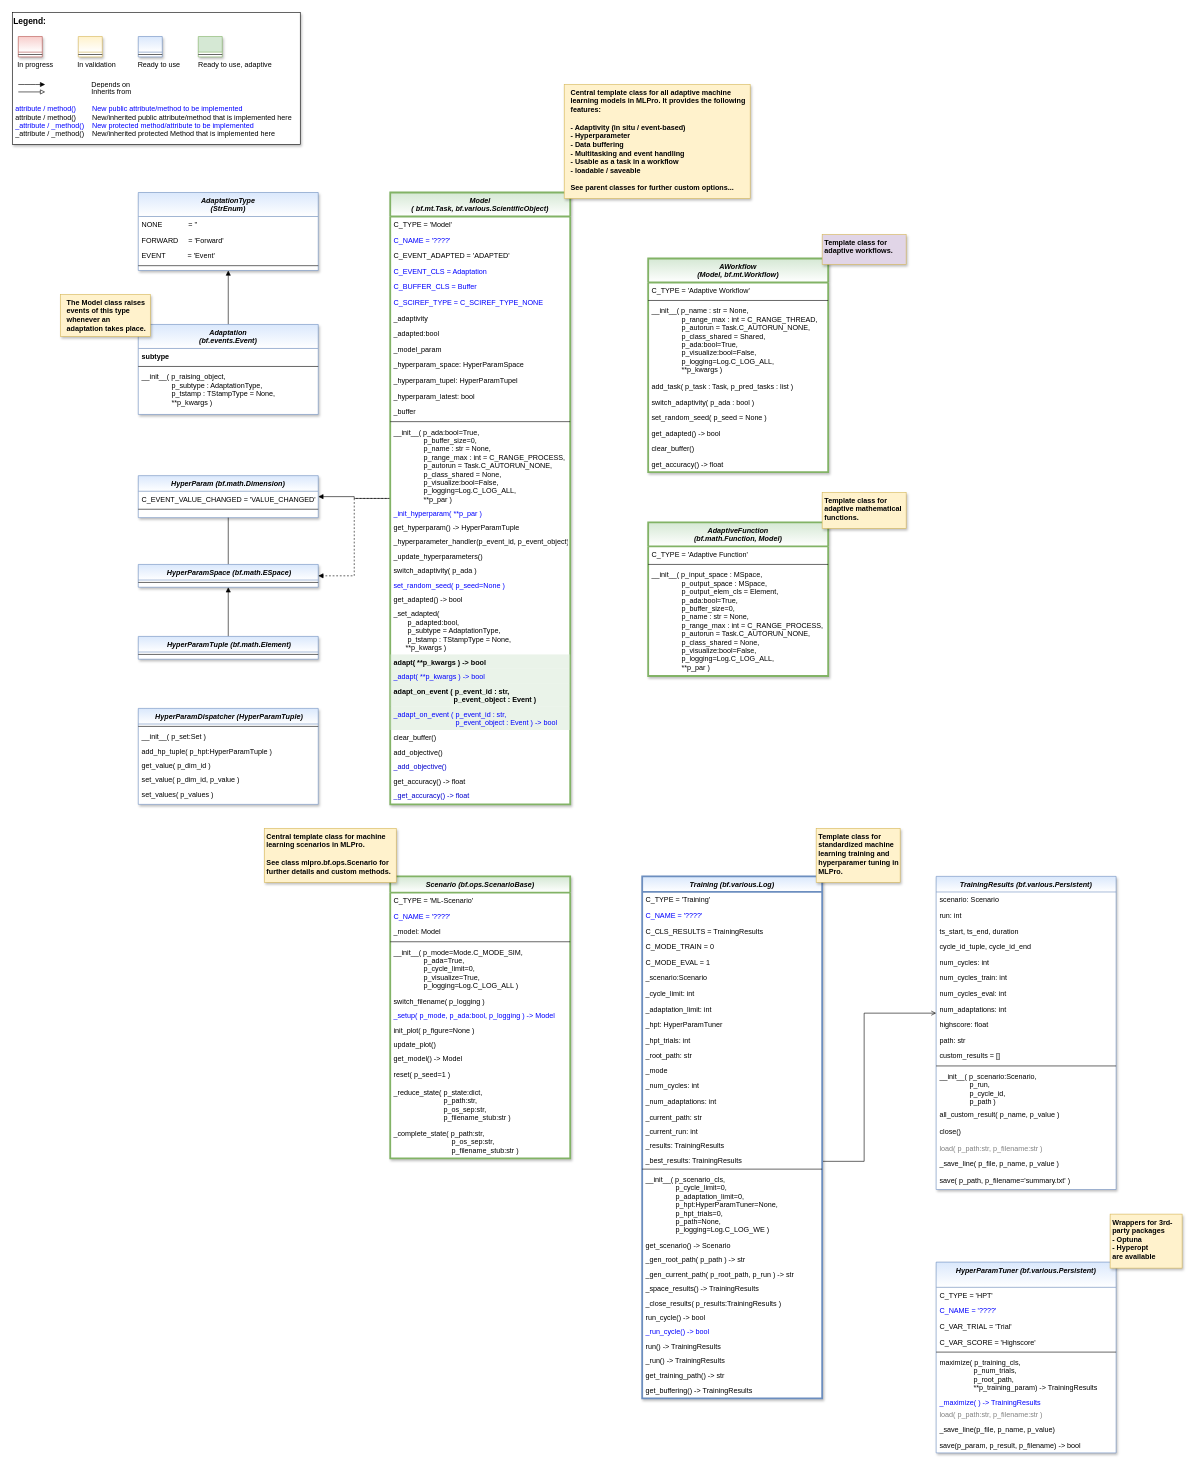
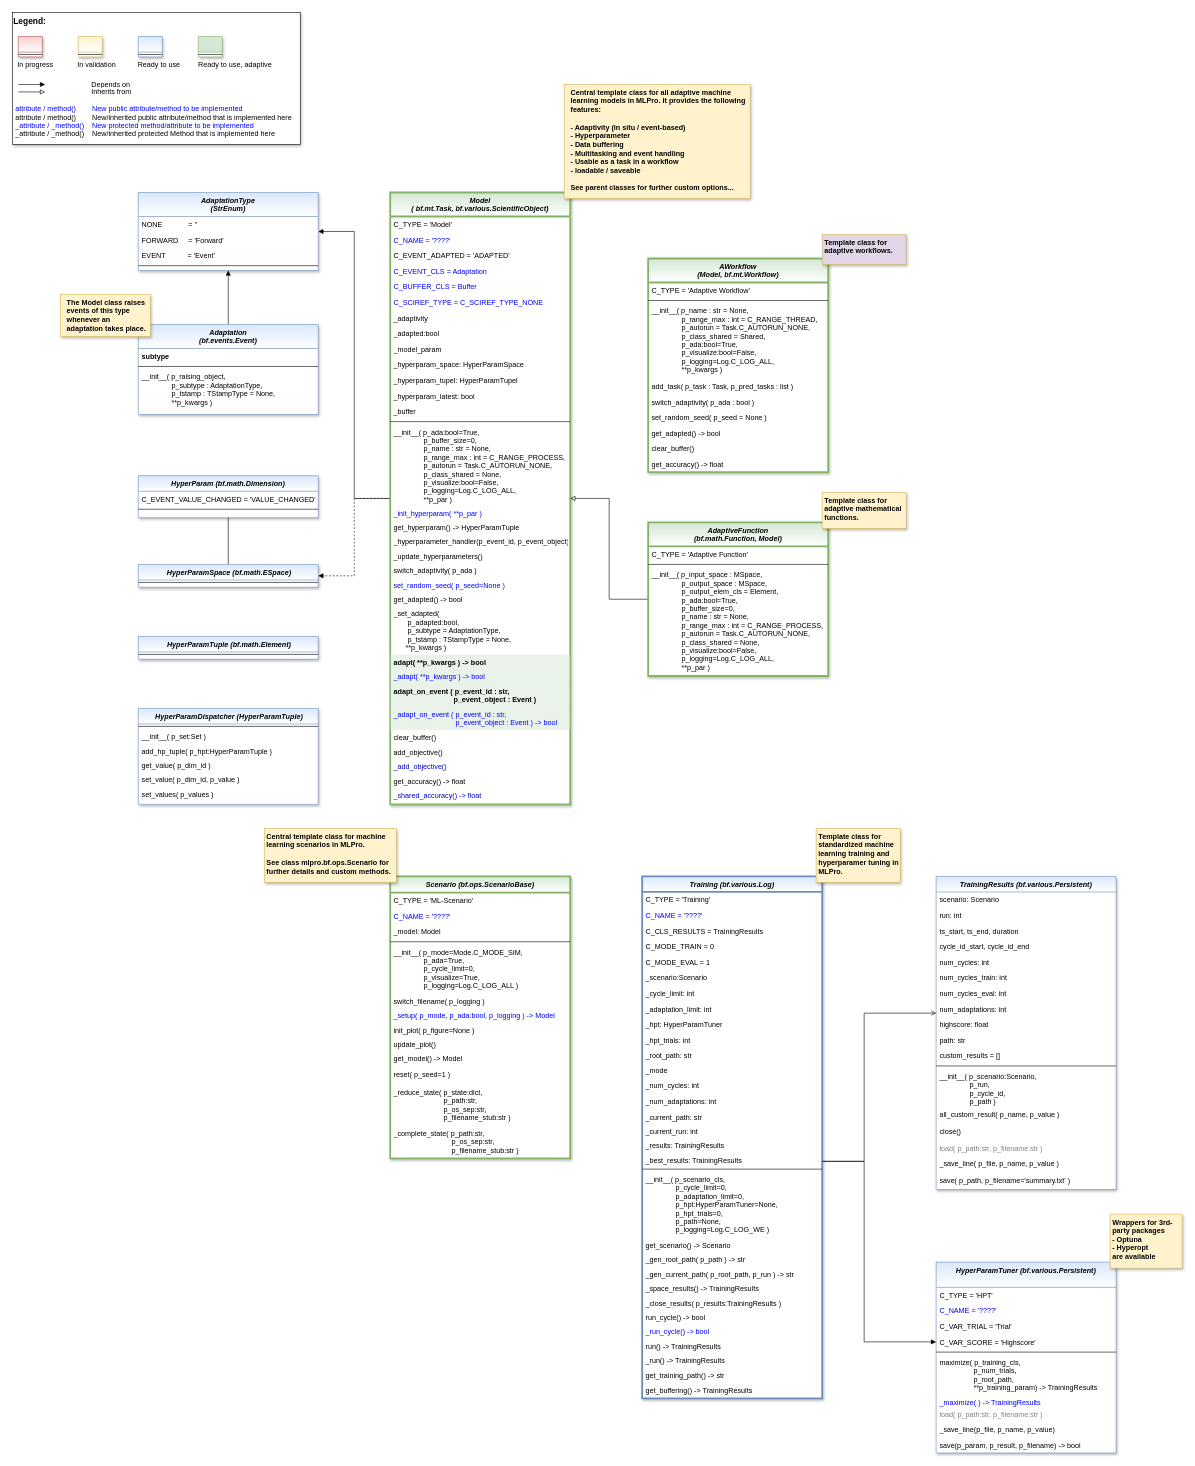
+ <mxCell id="76" style="edgeStyle=orthogonalEdgeStyle;rounded=0;orthogonalLoop=1;jettySize=auto;html=1;endArrow=block;endFill=1;" edge="1" parent="1" source="77" target="171"><mxGeometry relative="1" as="geometry" /></mxCell>
- <mxCell id="74" style="edgeStyle=orthogonalEdgeStyle;rounded=0;orthogonalLoop=1;jettySize=auto;html=1;endArrow=block;endFill=1;" parent="1" source="77" target="2" edge="1"><mxGeometry relative="1" as="geometry" /></mxCell>
+ <mxCell id="132" style="edgeStyle=orthogonalEdgeStyle;rounded=0;orthogonalLoop=1;jettySize=auto;html=1;endArrow=block;endFill=0;" parent="1" source="133" target="77" edge="1"><mxGeometry relative="1" as="geometry" /></mxCell>
- <mxCell id="8" style="edgeStyle=orthogonalEdgeStyle;rounded=0;orthogonalLoop=1;jettySize=auto;html=1;endArrow=block;endFill=1;" parent="1" source="9" target="6" edge="1"><mxGeometry relative="1" as="geometry" /></mxCell>
- <mxCell id="109" value="_get_accuracy() -&gt; float" style="text;align=left;verticalAlign=top;spacingLeft=4;spacingRight=4;overflow=hidden;rotatable=0;points=[[0,0.5],[1,0.5]];portConstraint=eastwest;fontColor=#0000CC;" parent="77" vertex="1"><mxGeometry y="992" width="300" height="28" as="geometry" /></mxCell>
+ <mxCell id="109" value="_shared_accuracy() -&gt; float" style="text;align=left;verticalAlign=top;spacingLeft=4;spacingRight=4;overflow=hidden;rotatable=0;points=[[0,0.5],[1,0.5]];portConstraint=eastwest;fontColor=#0000CC;" parent="77" vertex="1"><mxGeometry y="992" width="300" height="28" as="geometry" /></mxCell>
- <mxCell id="15" value="cycle_id_tuple, cycle_id_end" style="text;align=left;verticalAlign=top;spacingLeft=4;spacingRight=4;overflow=hidden;rotatable=0;points=[[0,0.5],[1,0.5]];portConstraint=eastwest;" parent="11" vertex="1"><mxGeometry y="104" width="300" height="26" as="geometry" /></mxCell>
+ <mxCell id="15" value="cycle_id_start, cycle_id_end" style="text;align=left;verticalAlign=top;spacingLeft=4;spacingRight=4;overflow=hidden;rotatable=0;points=[[0,0.5],[1,0.5]];portConstraint=eastwest;" parent="11" vertex="1"><mxGeometry y="104" width="300" height="26" as="geometry" /></mxCell>
+ <mxCell id="110" style="edgeStyle=orthogonalEdgeStyle;rounded=0;orthogonalLoop=1;jettySize=auto;html=1;entryX=0;entryY=0.5;entryDx=0;entryDy=0;endArrow=block;endFill=1;" parent="1" source="60" target="34" edge="1"><mxGeometry relative="1" as="geometry"><Array as="points"><mxPoint x="1440" y="1935" /><mxPoint x="1440" y="2236" /></Array></mxGeometry></mxCell>
